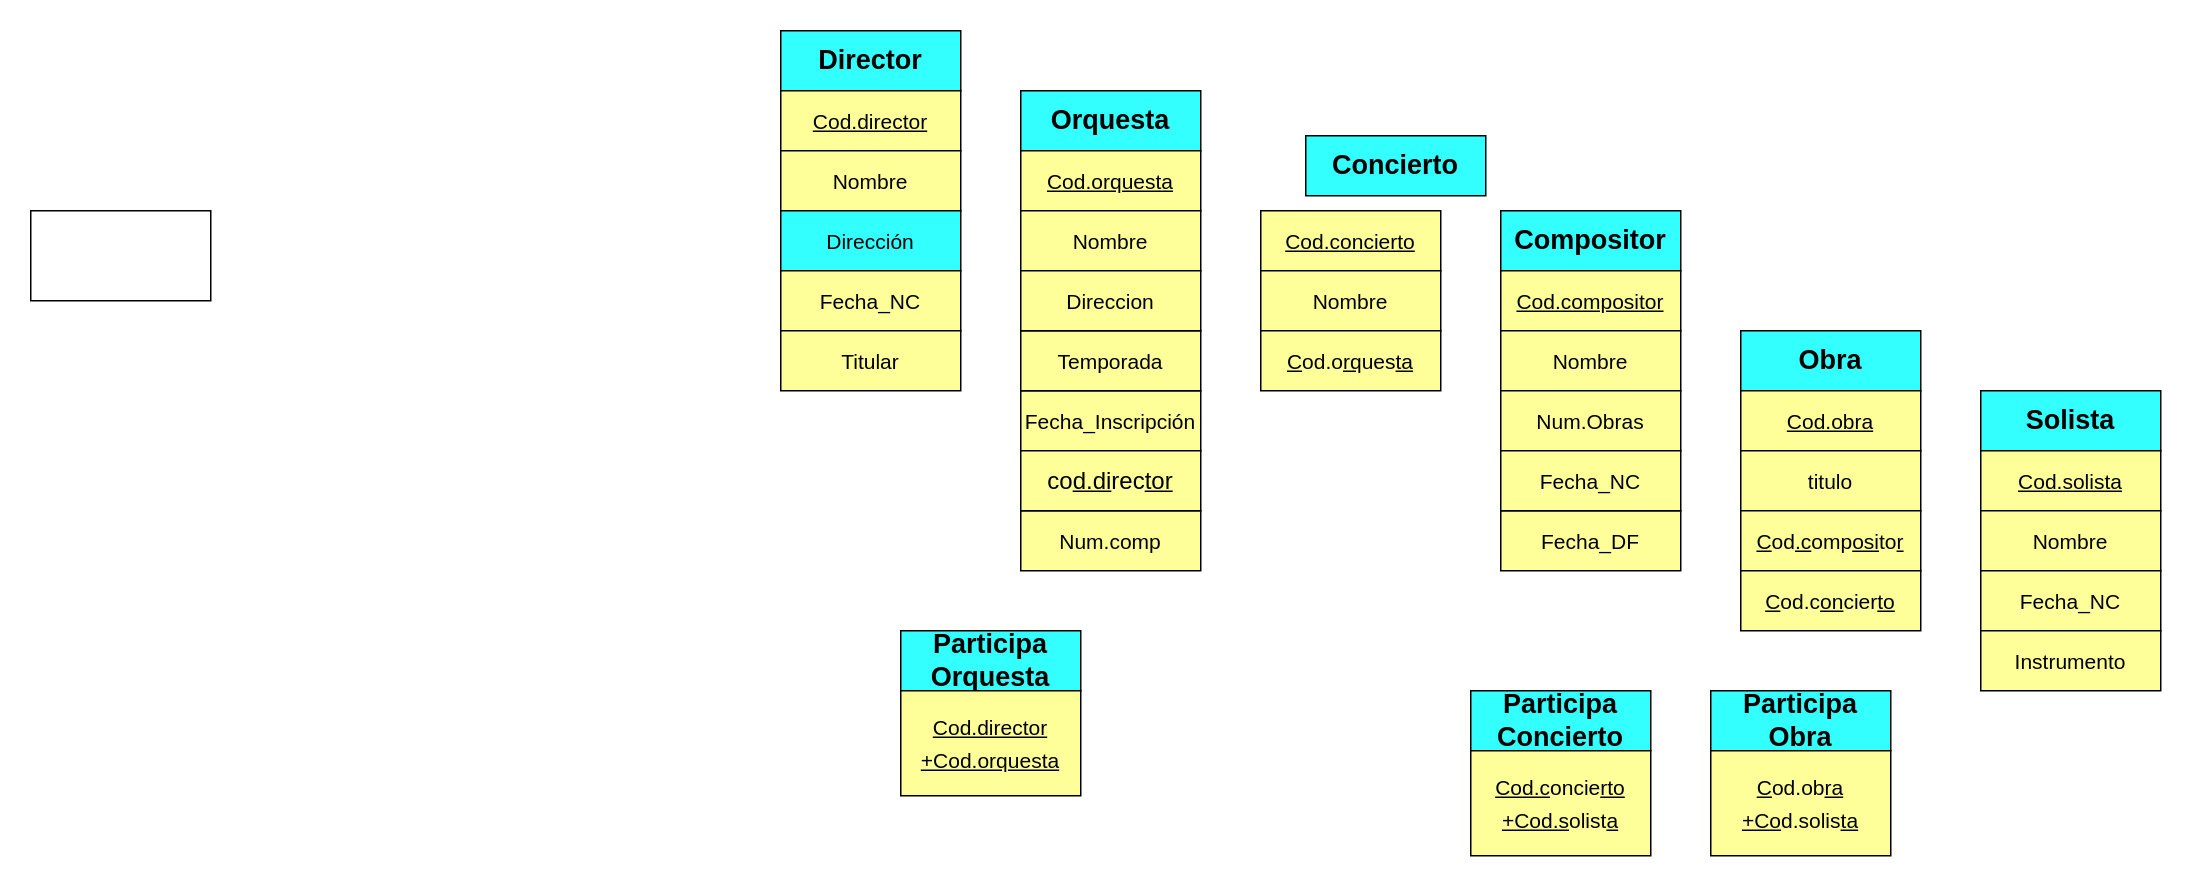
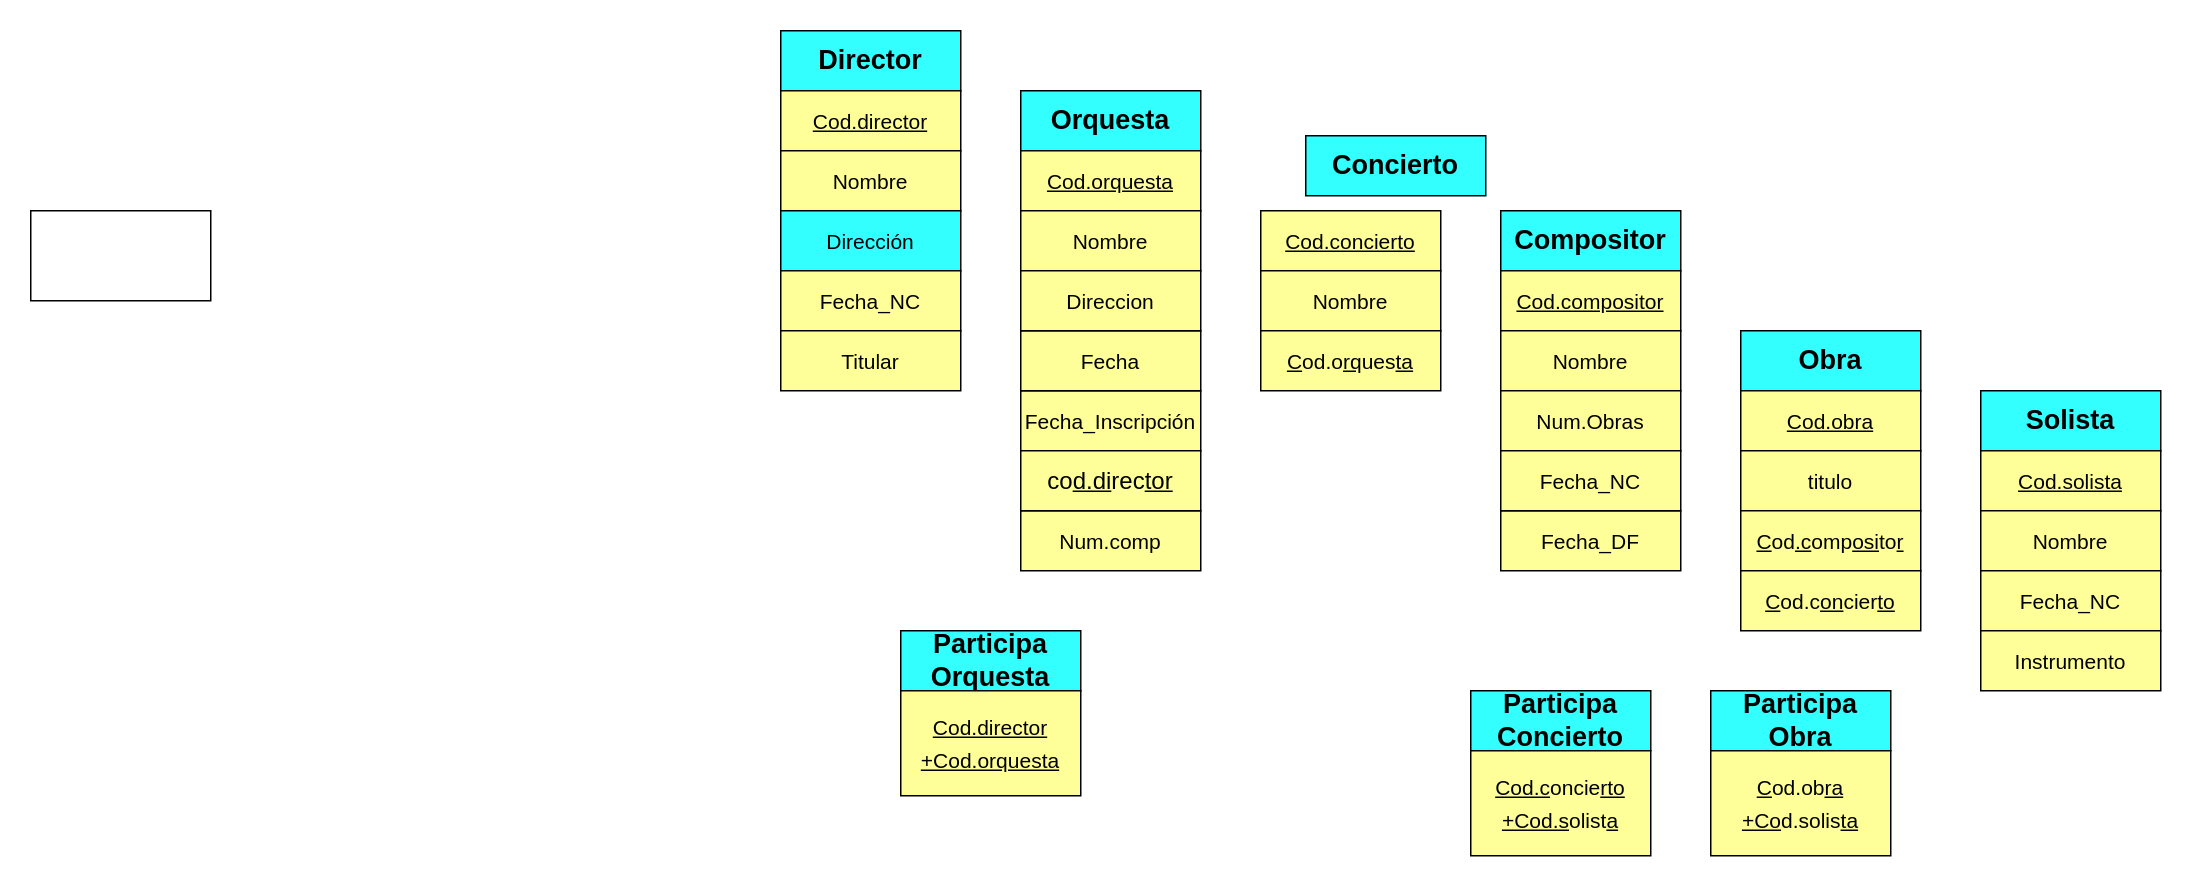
- <mxCell id="19" value="&lt;font style=&quot;font-size: 14px&quot;&gt;Temporada&lt;/font&gt;" style="rounded=0;whiteSpace=wrap;html=1;fontSize=18;fillColor=#FFFF99;" parent="1" vertex="1"><mxGeometry x="680" y="220" width="120" height="40" as="geometry" /></mxCell>
+ <mxCell id="19" value="&lt;font style=&quot;font-size: 14px&quot;&gt;Fecha&lt;/font&gt;" style="rounded=0;whiteSpace=wrap;html=1;fontSize=18;fillColor=#FFFF99;" parent="1" vertex="1"><mxGeometry x="680" y="220" width="120" height="40" as="geometry" /></mxCell>
